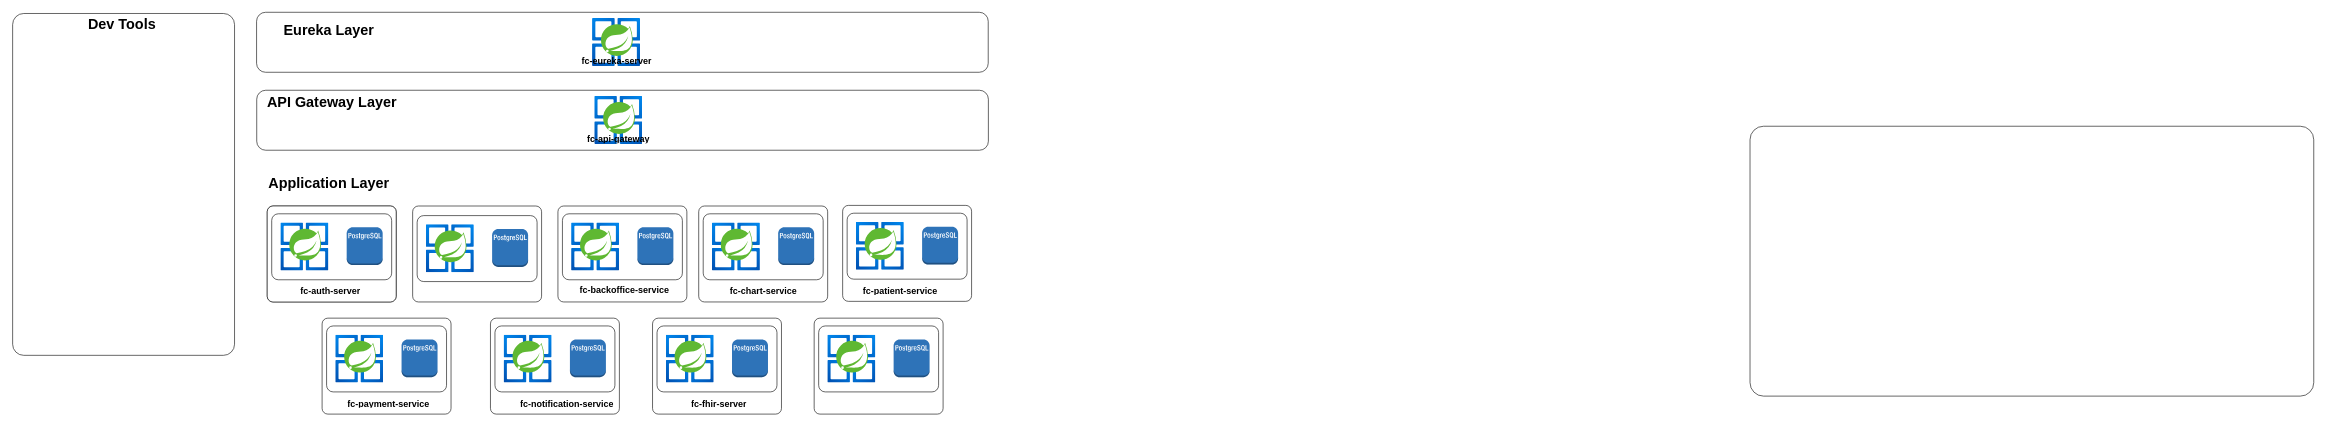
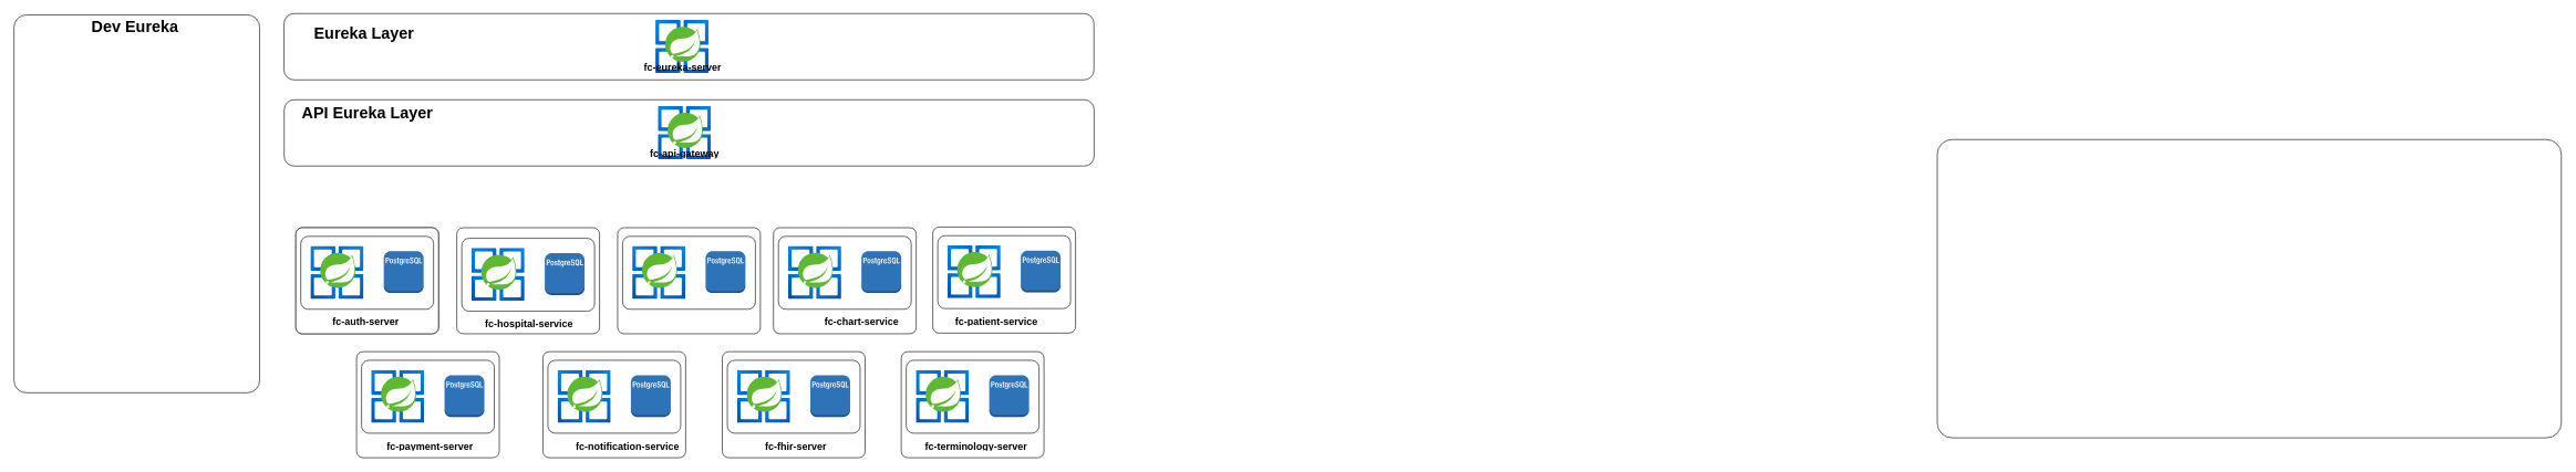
- <mxCell id="10" value="Dev Tools" style="text;strokeColor=none;fillColor=none;html=1;fontSize=24;fontStyle=1;verticalAlign=middle;align=center;" vertex="1" parent="1"><mxGeometry x="112" y="20" width="180" height="40" as="geometry" /></mxCell>
+ <mxCell id="10" value="Dev Eureka" style="text;strokeColor=none;fillColor=none;html=1;fontSize=24;fontStyle=1;verticalAlign=middle;align=center;" vertex="1" parent="1"><mxGeometry x="112" y="20" width="180" height="40" as="geometry" /></mxCell>
- <mxCell id="8" value="API Gateway Layer" style="text;strokeColor=none;fillColor=none;html=1;fontSize=24;fontStyle=1;verticalAlign=middle;align=center;" vertex="1" parent="1"><mxGeometry x="442" y="150" width="220" height="40" as="geometry" /></mxCell>
+ <mxCell id="8" value="API Eureka Layer" style="text;strokeColor=none;fillColor=none;html=1;fontSize=24;fontStyle=1;verticalAlign=middle;align=center;" vertex="1" parent="1"><mxGeometry x="442" y="150" width="220" height="40" as="geometry" /></mxCell>
- <mxCell id="9" value="Application Layer" style="text;strokeColor=none;fillColor=none;html=1;fontSize=24;fontStyle=1;verticalAlign=middle;align=center;" vertex="1" parent="1"><mxGeometry x="457" y="286" width="180" height="40" as="geometry" /></mxCell>
- <mxCell id="35" value="fc-backoffice-service" style="text;html=1;strokeColor=none;fillColor=none;align=center;verticalAlign=middle;whiteSpace=wrap;overflow=hidden;fontSize=15;fontFamily=Helvetica;fontColor=default;fontStyle=1;movable=1;resizable=1;rotatable=1;deletable=1;editable=1;locked=0;connectable=1;" vertex="1" parent="1"><mxGeometry x="962" y="471" width="157.25" height="20" as="geometry" /></mxCell>
- <mxCell id="36" value="fc-chart-service" style="text;html=1;strokeColor=none;fillColor=none;align=center;verticalAlign=middle;whiteSpace=wrap;overflow=hidden;fontSize=15;fontFamily=Helvetica;fontColor=default;fontStyle=1;movable=1;resizable=1;rotatable=1;deletable=1;editable=1;locked=0;connectable=1;" vertex="1" parent="1"><mxGeometry x="1196.75" y="474" width="149.5" height="20" as="geometry" /></mxCell>
+ <mxCell id="36" value="fc-chart-service" style="text;html=1;strokeColor=none;fillColor=none;align=center;verticalAlign=middle;whiteSpace=wrap;overflow=hidden;fontSize=15;fontFamily=Helvetica;fontColor=default;fontStyle=1;movable=1;resizable=1;rotatable=1;deletable=1;editable=1;locked=0;connectable=1;" vertex="1" parent="1"><mxGeometry x="1221.75" y="474" width="149.5" height="20" as="geometry" /></mxCell>
+ <mxCell id="22" value="fc-hospital-service" style="text;html=1;strokeColor=none;fillColor=none;align=center;verticalAlign=middle;whiteSpace=wrap;overflow=hidden;fontSize=15;fontFamily=Helvetica;fontColor=default;fontStyle=1;movable=1;resizable=1;rotatable=1;deletable=1;editable=1;locked=0;connectable=1;" vertex="1" parent="1"><mxGeometry x="720.5" y="477" width="149.5" height="20" as="geometry" /></mxCell>
- <mxCell id="48" value="fc-payment-service" style="text;html=1;strokeColor=none;fillColor=none;align=center;verticalAlign=middle;whiteSpace=wrap;overflow=hidden;fontSize=15;fontFamily=Helvetica;fontColor=default;fontStyle=1;movable=1;resizable=1;rotatable=1;deletable=1;editable=1;locked=0;connectable=1;" vertex="1" parent="1"><mxGeometry x="571.5" y="661" width="149.5" height="20" as="geometry" /></mxCell>
+ <mxCell id="48" value="fc-payment-server" style="text;html=1;strokeColor=none;fillColor=none;align=center;verticalAlign=middle;whiteSpace=wrap;overflow=hidden;fontSize=15;fontFamily=Helvetica;fontColor=default;fontStyle=1;movable=1;resizable=1;rotatable=1;deletable=1;editable=1;locked=0;connectable=1;" vertex="1" parent="1"><mxGeometry x="571.5" y="661" width="149.5" height="20" as="geometry" /></mxCell>
+ <mxCell id="63" value="fc-terminology-server" style="text;html=1;strokeColor=none;fillColor=none;align=center;verticalAlign=middle;whiteSpace=wrap;overflow=hidden;fontSize=15;fontFamily=Helvetica;fontColor=default;fontStyle=1;movable=1;resizable=1;rotatable=1;deletable=1;editable=1;locked=0;connectable=1;" vertex="1" parent="1"><mxGeometry x="1382" y="661" width="175" height="20" as="geometry" /></mxCell>
